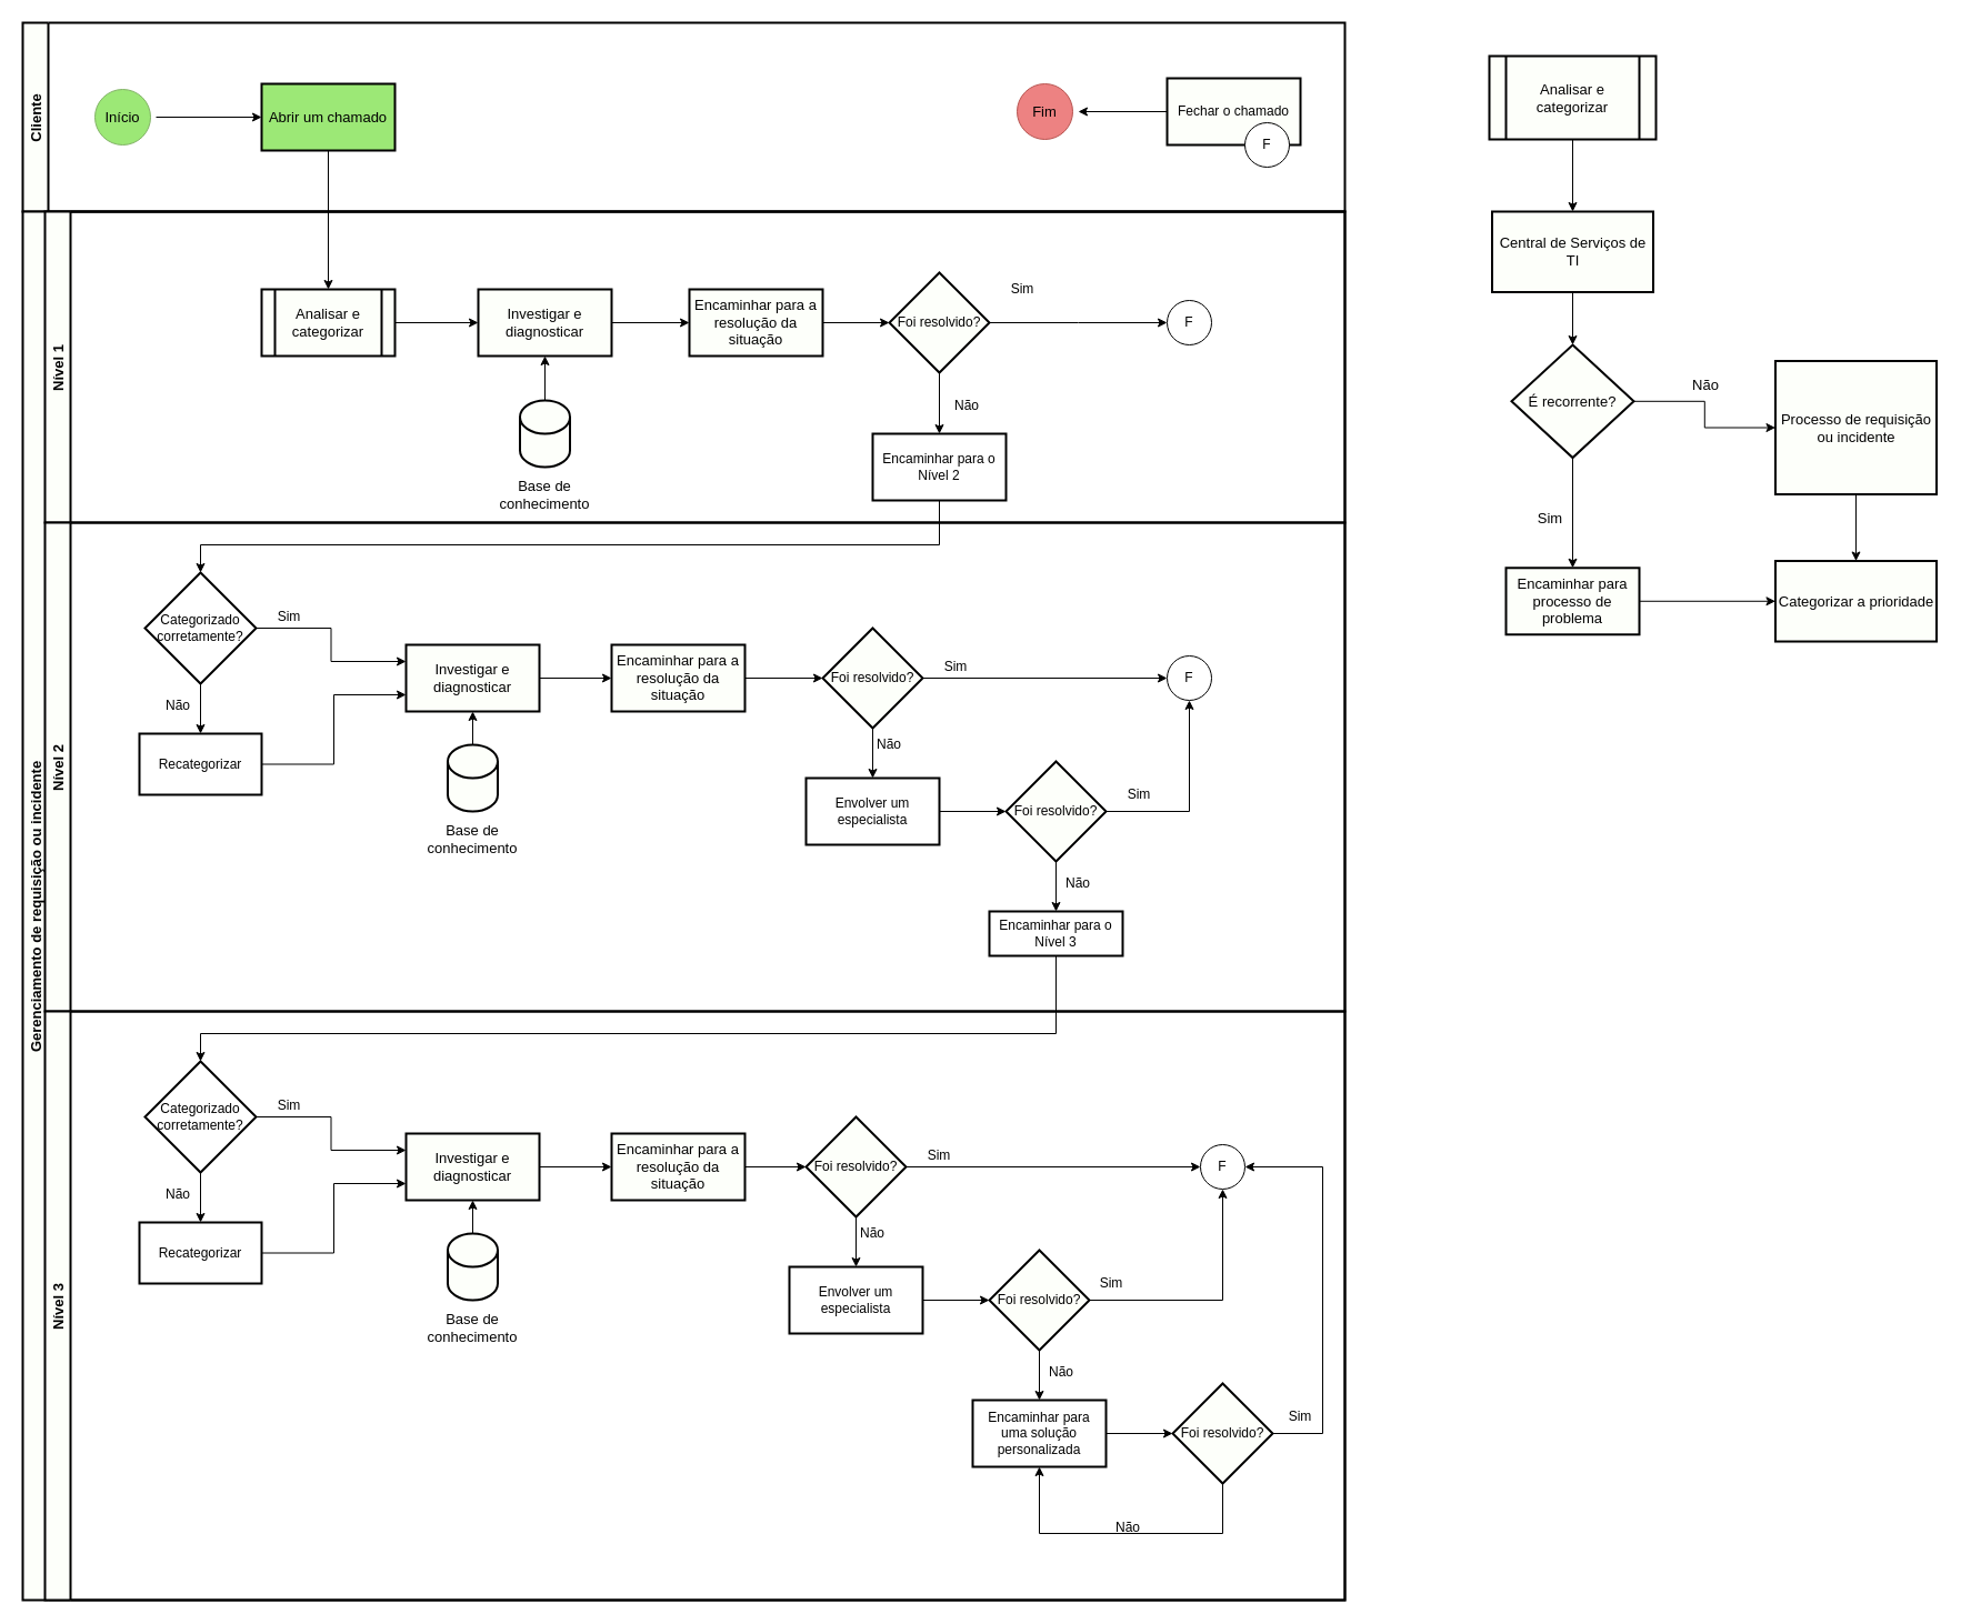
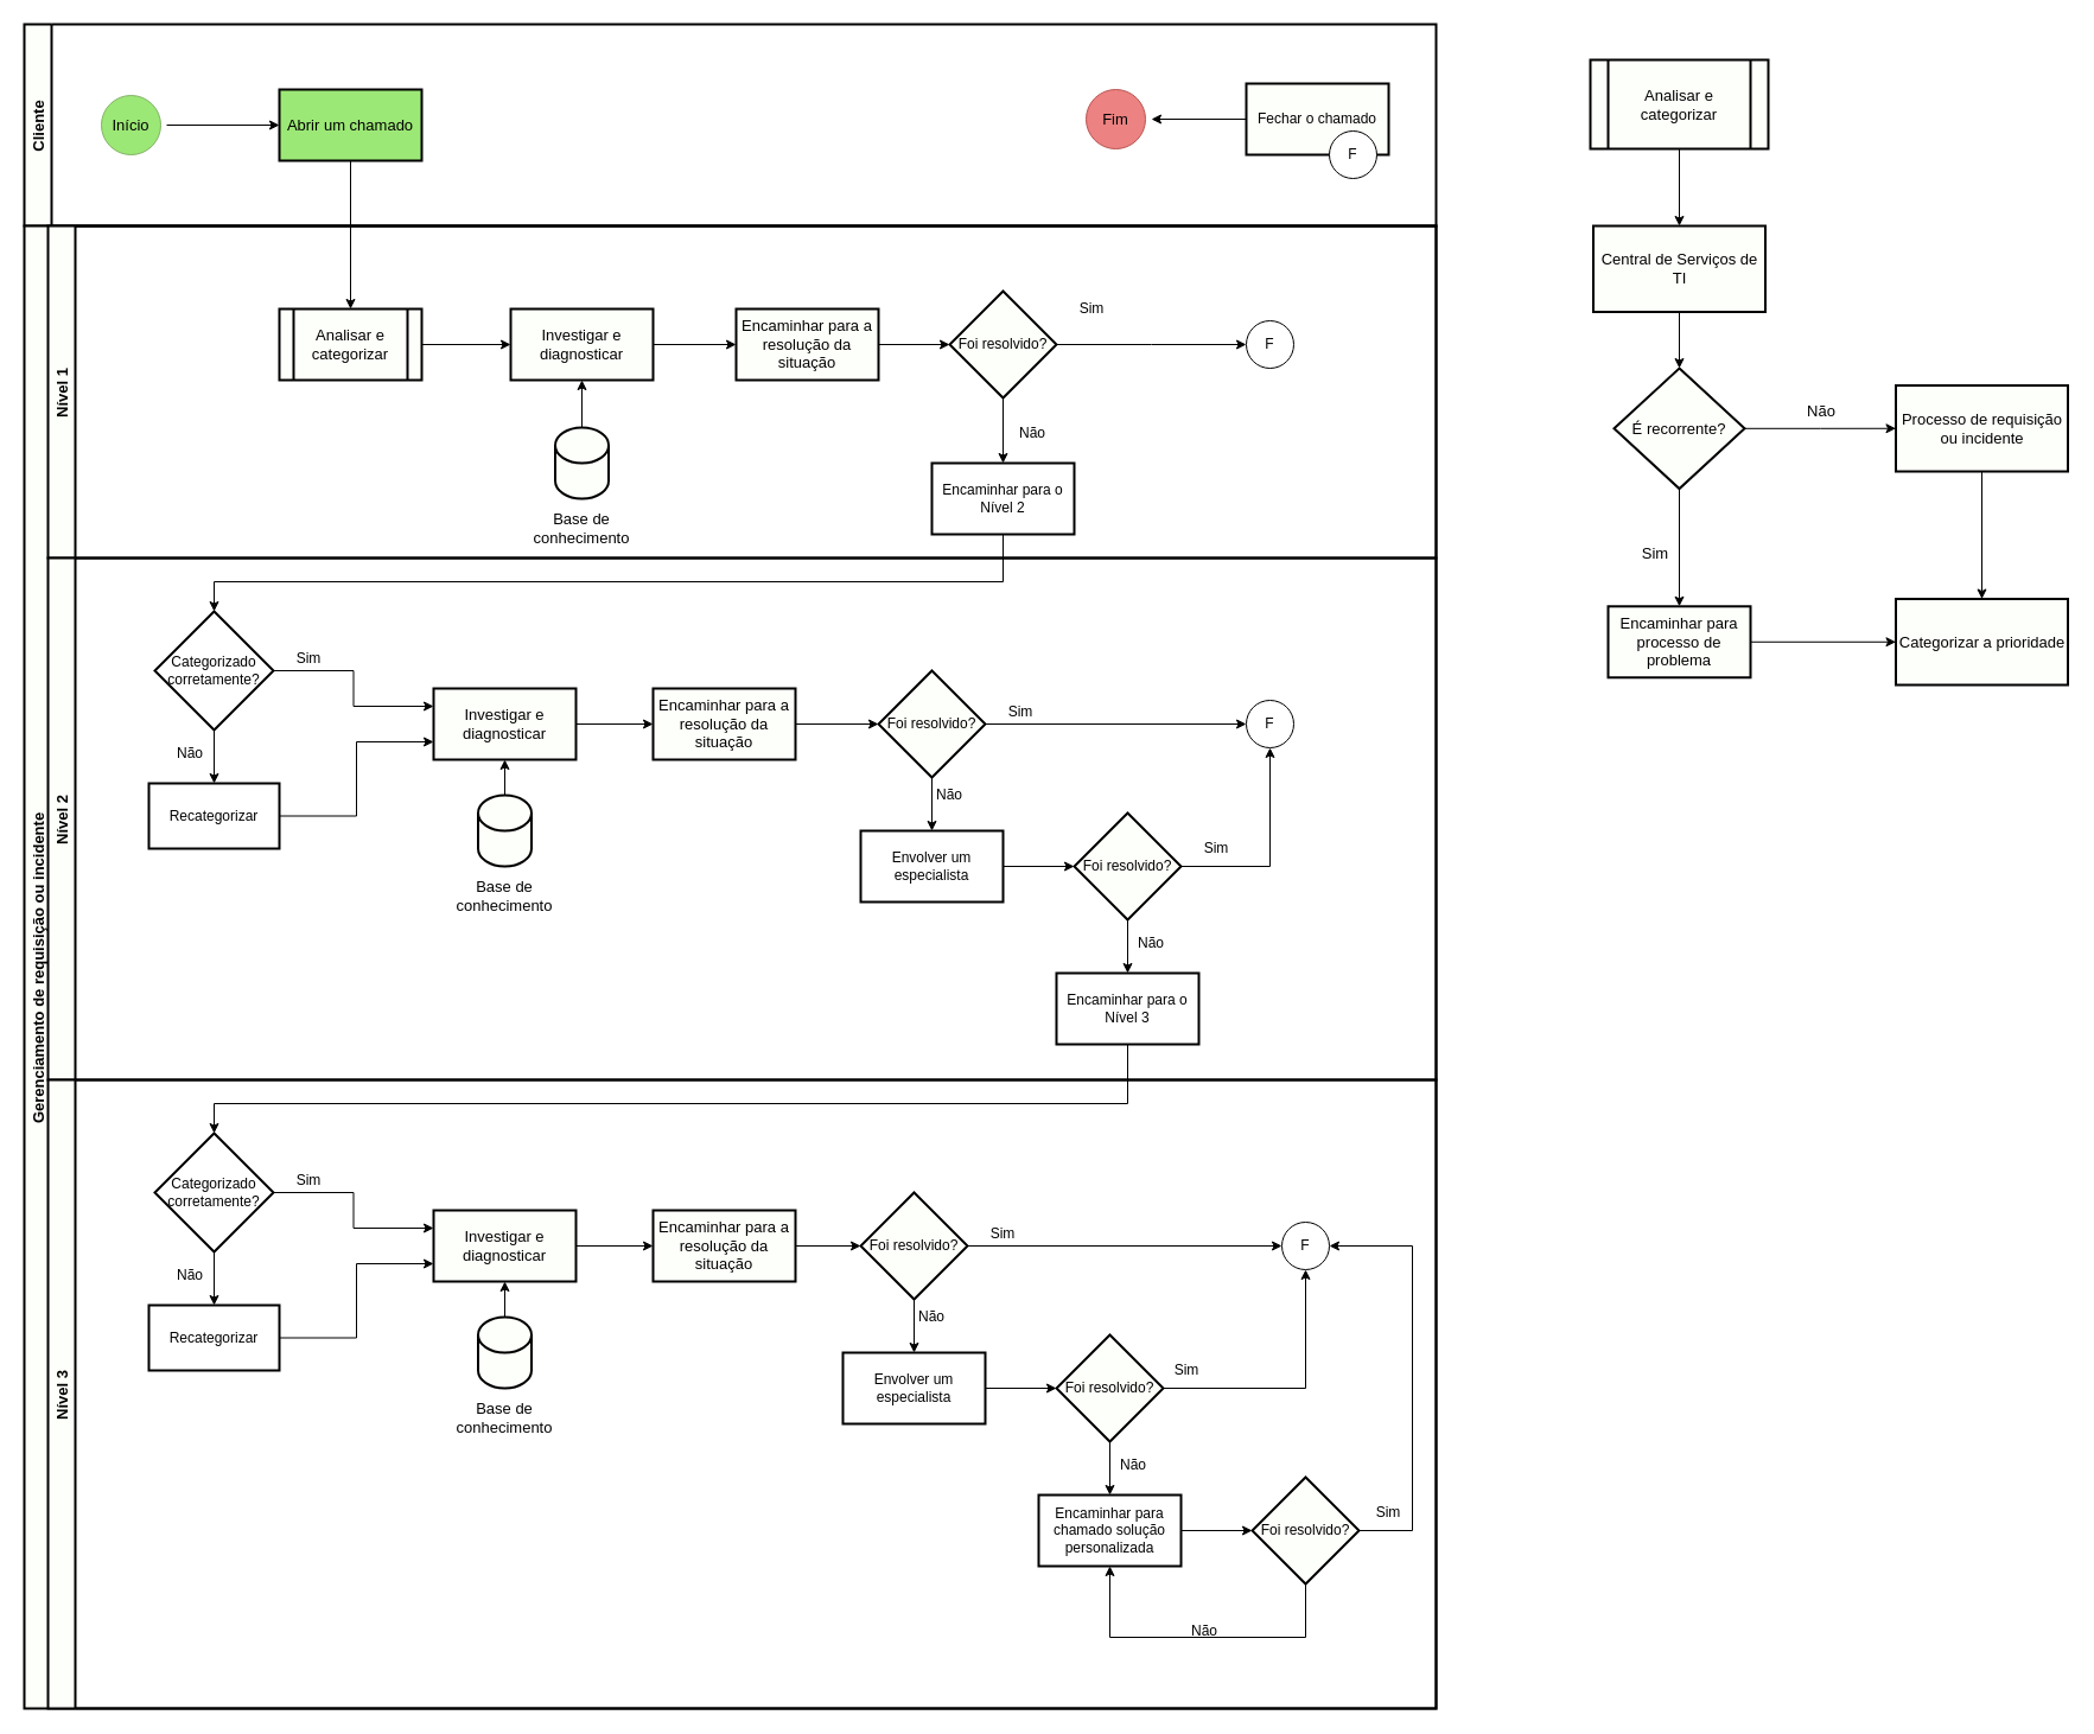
- <mxCell id="106" value="Processo de requisição ou incidente" style="rounded=0;whiteSpace=wrap;html=1;strokeWidth=2;fontSize=13;fillColor=#FDFFFA;" parent="1" vertex="1"><mxGeometry x="1597.5" y="324.52" width="145" height="120" as="geometry" /></mxCell>
+ <mxCell id="106" value="Processo de requisição ou incidente" style="rounded=0;whiteSpace=wrap;html=1;strokeWidth=2;fontSize=13;fillColor=#FDFFFA;" parent="1" vertex="1"><mxGeometry x="1597.5" y="324.52" width="145" height="72.5" as="geometry" /></mxCell>
- <mxCell id="53" value="Encaminhar para o Nível 3" style="rounded=0;whiteSpace=wrap;html=1;strokeWidth=2;fontSize=12;" parent="29" vertex="1"><mxGeometry x="850" y="350" width="120" height="40" as="geometry" /></mxCell>
+ <mxCell id="53" value="Encaminhar para o Nível 3" style="rounded=0;whiteSpace=wrap;html=1;strokeWidth=2;fontSize=12;" parent="29" vertex="1"><mxGeometry x="850" y="350" width="120" height="60" as="geometry" /></mxCell>
- <mxCell id="84" value="Encaminhar para uma solução personalizada" style="rounded=0;whiteSpace=wrap;html=1;strokeWidth=2;fontSize=12;" vertex="1" parent="59"><mxGeometry x="835" y="350" width="120" height="60" as="geometry" /></mxCell>
+ <mxCell id="84" value="Encaminhar para chamado solução personalizada" style="rounded=0;whiteSpace=wrap;html=1;strokeWidth=2;fontSize=12;" vertex="1" parent="59"><mxGeometry x="835" y="350" width="120" height="60" as="geometry" /></mxCell>
